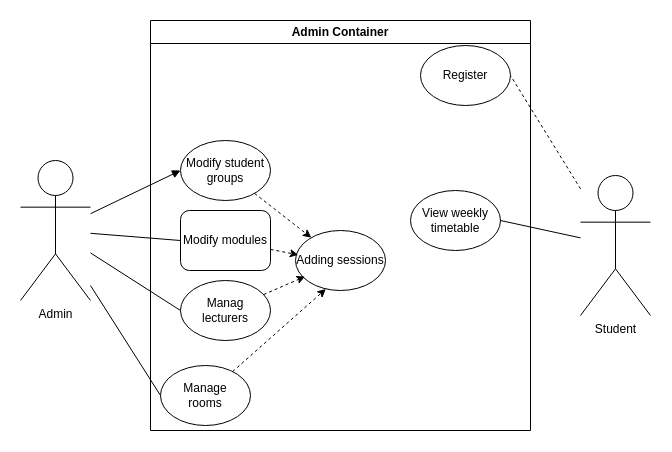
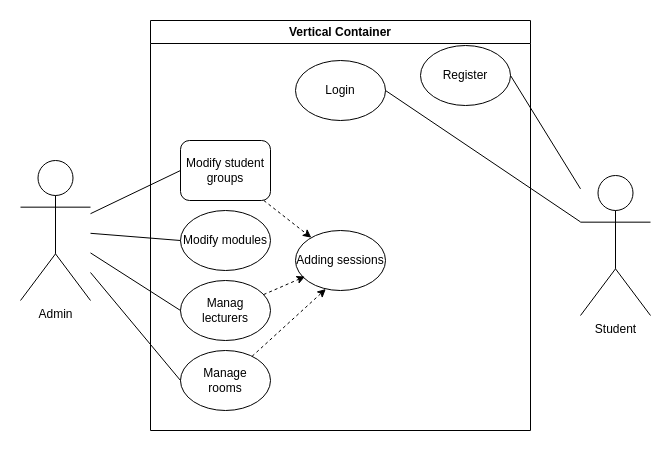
- <mxCell id="2" value="Admin Container" style="swimlane;whiteSpace=wrap;html=1;" vertex="1" parent="1"><mxGeometry x="150" y="20" width="380" height="410" as="geometry" /></mxCell>
+ <mxCell id="2" value="Vertical Container" style="swimlane;whiteSpace=wrap;html=1;" vertex="1" parent="1"><mxGeometry x="150" y="20" width="380" height="410" as="geometry" /></mxCell>
+ <mxCell id="9" value="Login" style="ellipse;whiteSpace=wrap;html=1;" vertex="1" parent="2"><mxGeometry x="145" y="40" width="90" height="60" as="geometry" /></mxCell>
- <mxCell id="21" style="rounded=0;orthogonalLoop=1;jettySize=auto;html=1;entryX=1;entryY=0.5;entryDx=0;entryDy=0;endArrow=none;startFill=0;dashed=1;" edge="1" parent="1" source="23" target="10"><mxGeometry relative="1" as="geometry" /></mxCell>
+ <mxCell id="21" style="rounded=0;orthogonalLoop=1;jettySize=auto;html=1;entryX=1;entryY=0.5;entryDx=0;entryDy=0;endArrow=none;startFill=0;" edge="1" parent="1" source="23" target="10"><mxGeometry relative="1" as="geometry" /></mxCell>
+ <mxCell id="20" style="rounded=0;orthogonalLoop=1;jettySize=auto;html=1;entryX=1;entryY=0.5;entryDx=0;entryDy=0;endArrow=none;startFill=0;" edge="1" parent="1" source="23" target="9"><mxGeometry relative="1" as="geometry" /></mxCell>
- <mxCell id="7" value="Modify student groups" style="ellipse;whiteSpace=wrap;html=1;" vertex="1" parent="2"><mxGeometry x="30" y="120" width="90" height="60" as="geometry" /></mxCell>
+ <mxCell id="7" value="Modify student groups" style="whiteSpace=wrap;html=1;rounded=1;" vertex="1" parent="2"><mxGeometry x="30" y="120" width="90" height="60" as="geometry" /></mxCell>
- <mxCell id="15" style="rounded=0;orthogonalLoop=1;jettySize=auto;html=1;entryX=0;entryY=0.5;entryDx=0;entryDy=0;endArrow=block;startFill=0;" edge="1" parent="1" source="19" target="7"><mxGeometry relative="1" as="geometry" /></mxCell>
+ <mxCell id="15" style="rounded=0;orthogonalLoop=1;jettySize=auto;html=1;entryX=0;entryY=0.5;entryDx=0;entryDy=0;endArrow=none;startFill=0;" edge="1" parent="1" source="19" target="7"><mxGeometry relative="1" as="geometry" /></mxCell>
- <mxCell id="3" value="View weekly timetable" style="ellipse;whiteSpace=wrap;html=1;" vertex="1" parent="2"><mxGeometry x="260" y="170" width="90" height="60" as="geometry" /></mxCell>
- <mxCell id="22" style="rounded=0;orthogonalLoop=1;jettySize=auto;html=1;entryX=1;entryY=0.5;entryDx=0;entryDy=0;endArrow=none;startFill=0;" edge="1" parent="1" source="23" target="3"><mxGeometry relative="1" as="geometry" /></mxCell>
- <mxCell id="8" value="Modify modules" style="whiteSpace=wrap;html=1;rounded=1;" vertex="1" parent="2"><mxGeometry x="30" y="190" width="90" height="60" as="geometry" /></mxCell>
+ <mxCell id="8" value="Modify modules" style="ellipse;whiteSpace=wrap;html=1;" vertex="1" parent="2"><mxGeometry x="30" y="190" width="90" height="60" as="geometry" /></mxCell>
- <mxCell id="12" style="rounded=0;orthogonalLoop=1;jettySize=auto;html=1;entryX=0.031;entryY=0.406;entryDx=0;entryDy=0;entryPerimeter=0;dashed=1;" edge="1" parent="2" source="8" target="4"><mxGeometry relative="1" as="geometry" /></mxCell>
- <mxCell id="11" value="Manage&lt;div&gt;rooms&lt;/div&gt;" style="ellipse;whiteSpace=wrap;html=1;" vertex="1" parent="2"><mxGeometry x="10" y="345" width="90" height="60" as="geometry" /></mxCell>
+ <mxCell id="11" value="Manage&lt;div&gt;rooms&lt;/div&gt;" style="ellipse;whiteSpace=wrap;html=1;" vertex="1" parent="2"><mxGeometry x="30" y="330" width="90" height="60" as="geometry" /></mxCell>
